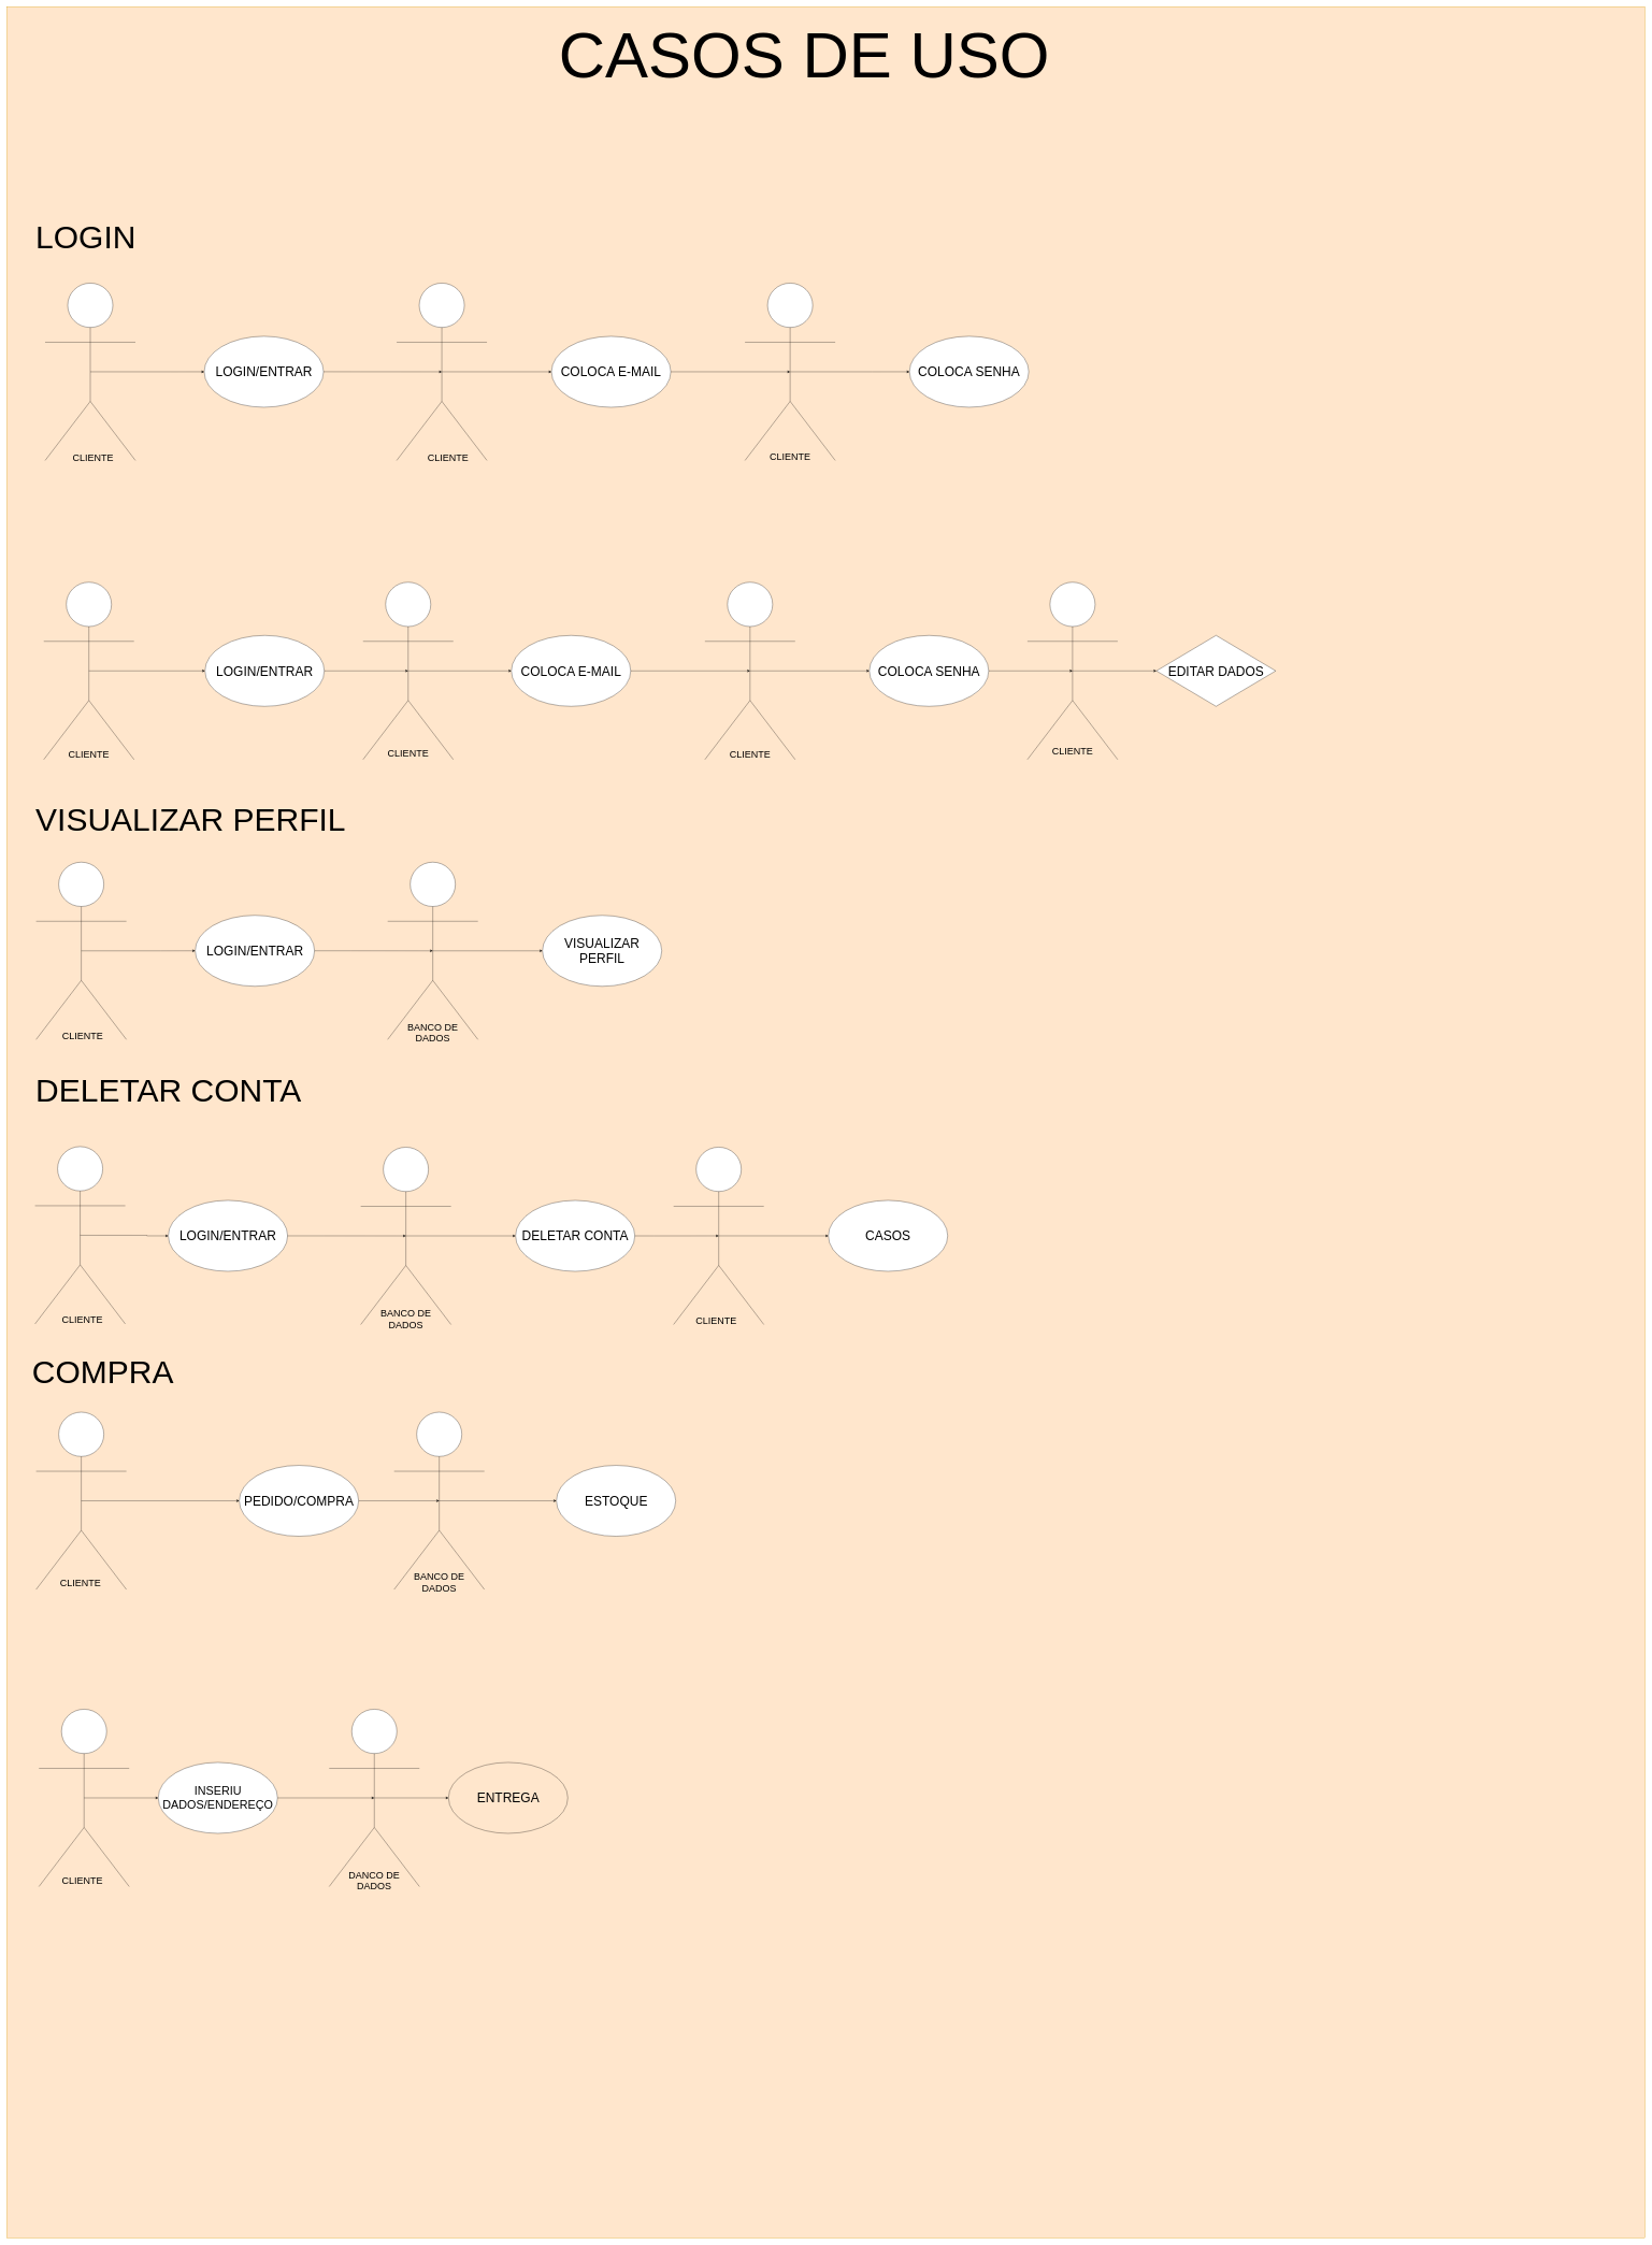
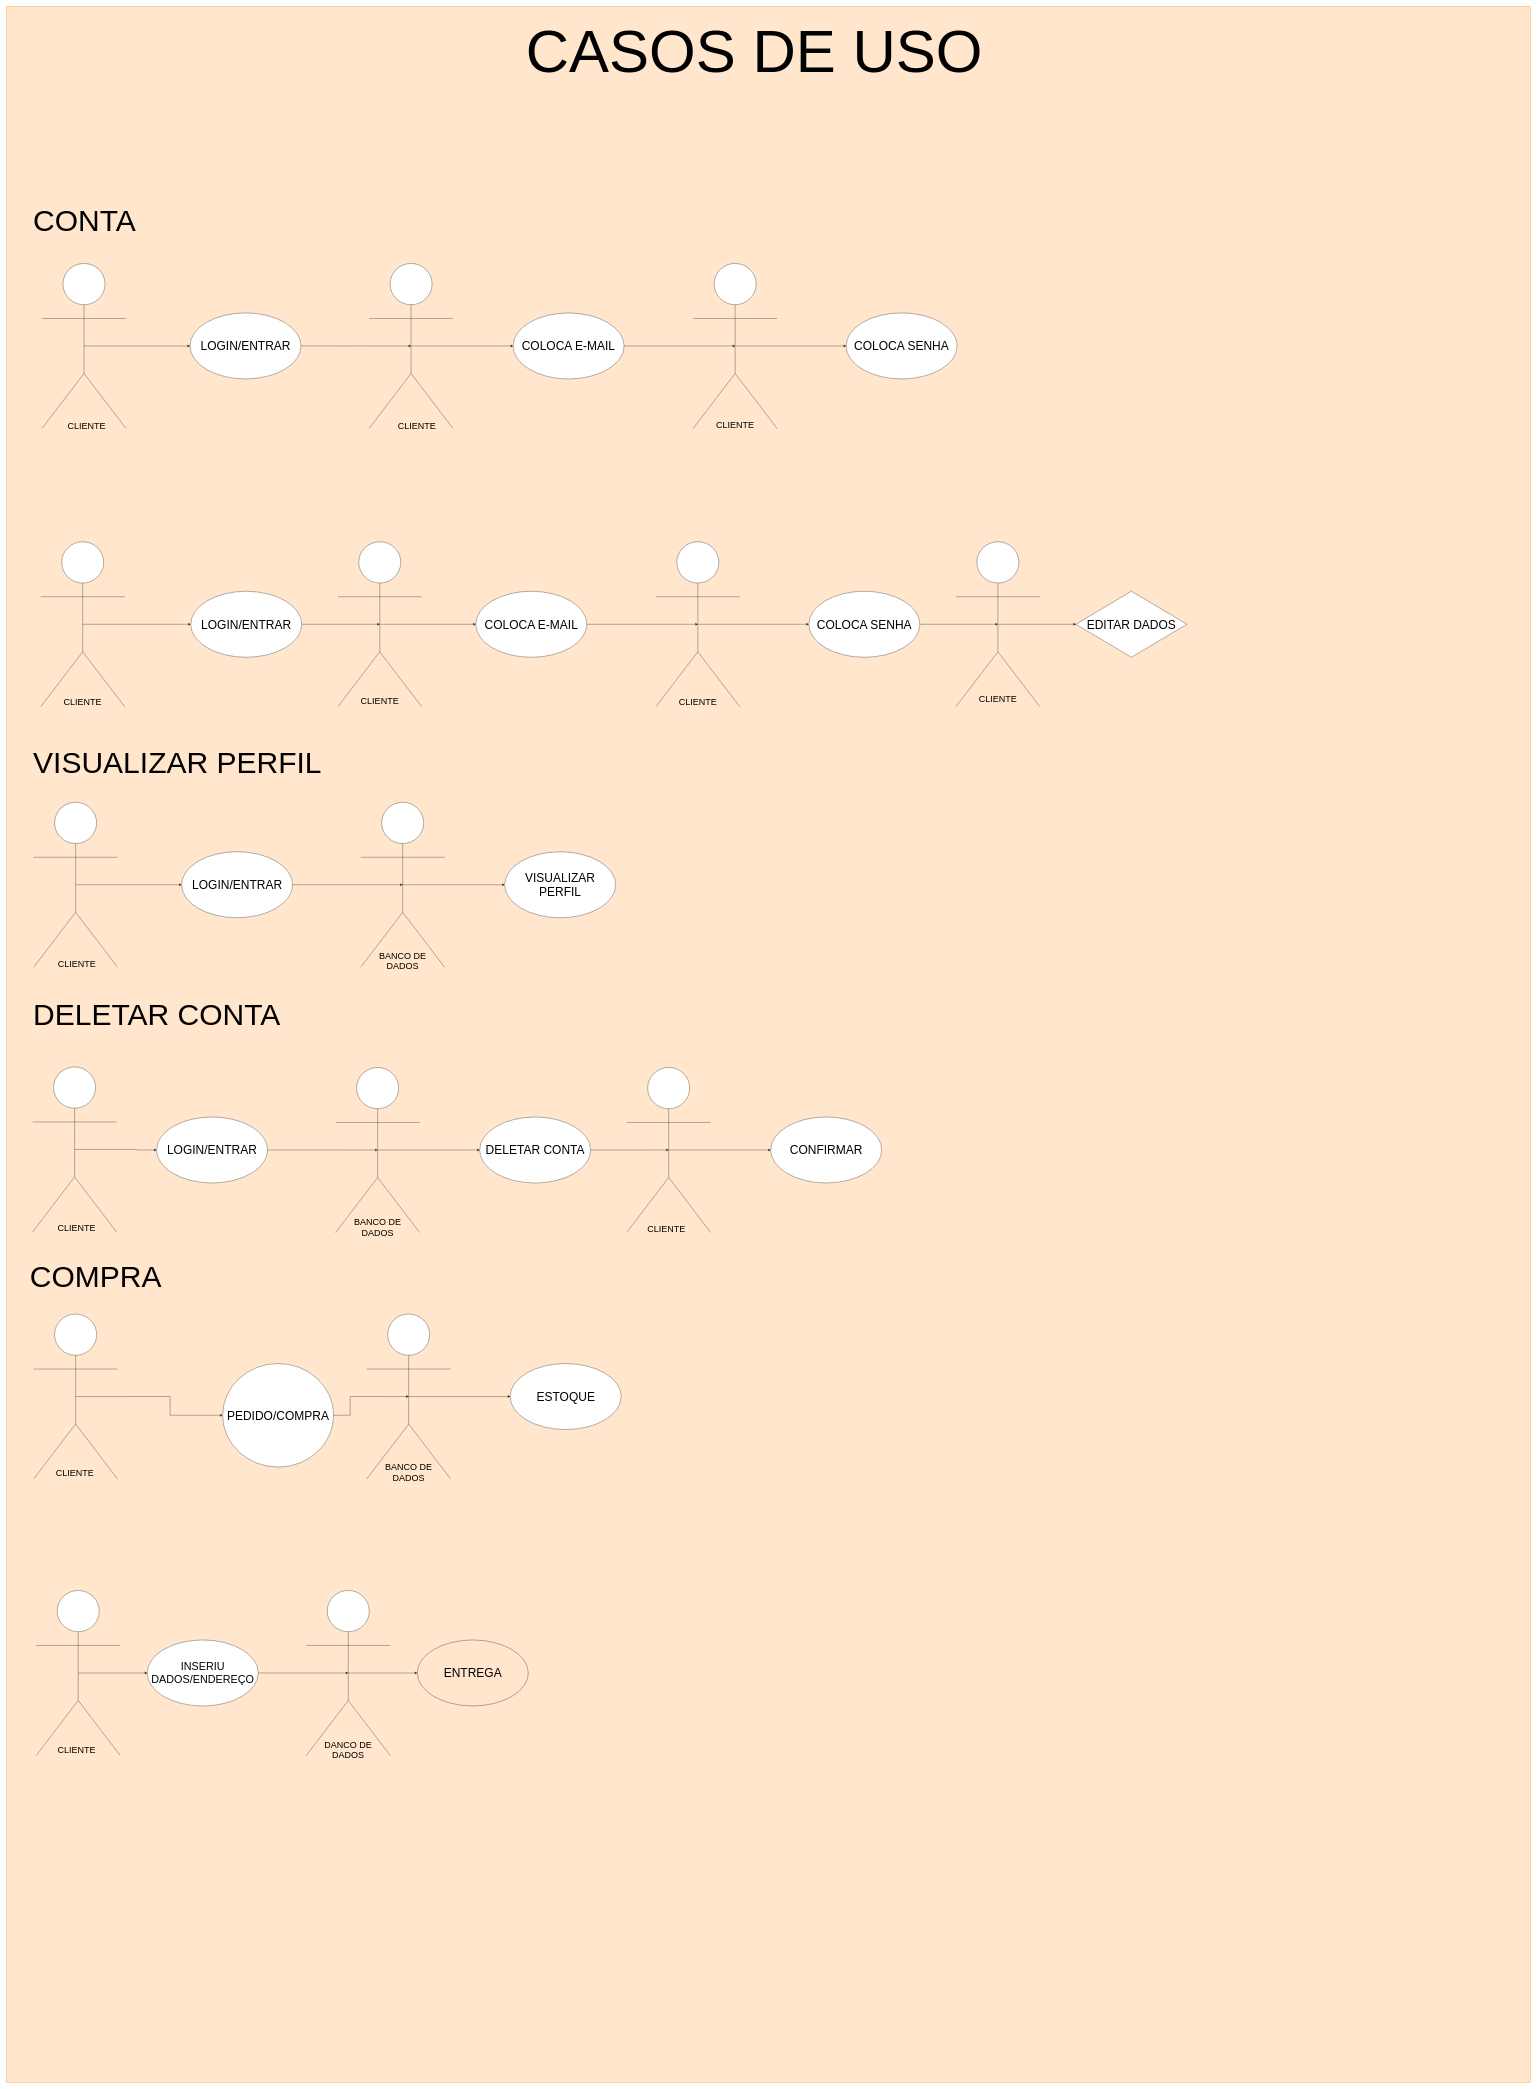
- <mxCell id="35" value="&lt;font style=&quot;font-size: 200px;&quot;&gt;CASOS DE USO&lt;/font&gt;" style="text;html=1;align=center;verticalAlign=middle;whiteSpace=wrap;rounded=0;flipH=0;flipV=1;labelPosition=center;verticalLabelPosition=middle;" vertex="1" parent="1"><mxGeometry x="1681.03" y="90" width="1624.46" height="160" as="geometry" /></mxCell>
+ <mxCell id="35" value="&lt;font style=&quot;font-size: 200px;&quot;&gt;CASOS DE USO&lt;/font&gt;" style="text;html=1;align=center;verticalAlign=middle;whiteSpace=wrap;rounded=0;flipH=0;flipV=1;labelPosition=center;verticalLabelPosition=middle;" vertex="1" parent="1"><mxGeometry x="1701.03" y="90" width="1624.46" height="160" as="geometry" /></mxCell>
- <mxCell id="12" value="&lt;font style=&quot;font-size: 100px;&quot;&gt;LOGIN&lt;/font&gt;" style="text;html=1;align=left;verticalAlign=middle;whiteSpace=wrap;rounded=0;" vertex="1" parent="1"><mxGeometry x="107.88" y="689.85" width="406.42" height="85.3" as="geometry" /></mxCell>
+ <mxCell id="12" value="&lt;font style=&quot;font-size: 100px;&quot;&gt;CONTA&lt;/font&gt;" style="text;html=1;align=left;verticalAlign=middle;whiteSpace=wrap;rounded=0;" vertex="1" parent="1"><mxGeometry x="107.88" y="689.85" width="406.42" height="85.3" as="geometry" /></mxCell>
- <mxCell id="74" value="&lt;font style=&quot;font-size: 40px;&quot;&gt;CASOS&lt;/font&gt;" style="ellipse;whiteSpace=wrap;html=1;" vertex="1" parent="1"><mxGeometry x="2567.88" y="3722" width="370" height="220" as="geometry" /></mxCell>
+ <mxCell id="74" value="&lt;font style=&quot;font-size: 40px;&quot;&gt;CONFIRMAR&lt;/font&gt;" style="ellipse;whiteSpace=wrap;html=1;" vertex="1" parent="1"><mxGeometry x="2567.88" y="3722" width="370" height="220" as="geometry" /></mxCell>
- <mxCell id="6" value="&lt;font style=&quot;font-size: 40px;&quot;&gt;PEDIDO/COMPRA&lt;/font&gt;" style="ellipse;whiteSpace=wrap;html=1;" vertex="1" parent="1"><mxGeometry x="741.33" y="4543.74" width="370" height="220" as="geometry" /></mxCell>
+ <mxCell id="6" value="&lt;font style=&quot;font-size: 40px;&quot;&gt;PEDIDO/COMPRA&lt;/font&gt;" style="ellipse;whiteSpace=wrap;html=1;" vertex="1" parent="1"><mxGeometry x="741.33" y="4543.74" width="370" height="345" as="geometry" /></mxCell>
- <mxCell id="9" value="&lt;font style=&quot;font-size: 40px;&quot;&gt;ESTOQUE&lt;/font&gt;" style="ellipse;whiteSpace=wrap;html=1;" vertex="1" parent="1"><mxGeometry x="1724.59" y="4543.74" width="370" height="220" as="geometry" /></mxCell>
+ <mxCell id="9" value="&lt;font style=&quot;font-size: 40px;&quot;&gt;ESTOQUE&lt;/font&gt;" style="ellipse;whiteSpace=wrap;html=1;" vertex="1" parent="1"><mxGeometry x="1699.59" y="4543.74" width="370" height="220" as="geometry" /></mxCell>
